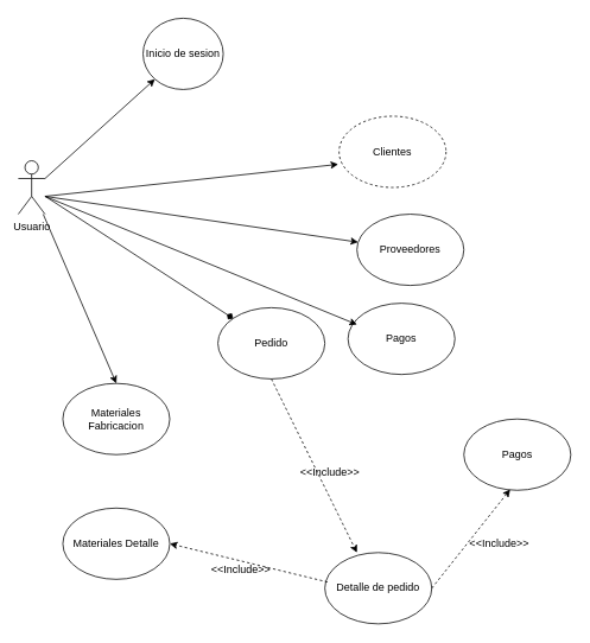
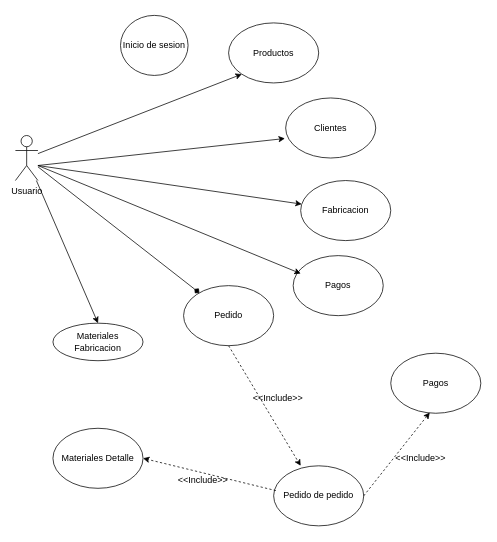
+ <mxCell id="4" value="Productos" style="ellipse;whiteSpace=wrap;html=1;" vertex="1" parent="1"><mxGeometry x="304" y="30" width="120" height="80" as="geometry" /></mxCell>
- <mxCell id="10" value="" style="endArrow=classic;html=1;exitX=1;exitY=0.333;exitDx=0;exitDy=0;exitPerimeter=0;" edge="1" parent="1" source="2" target="3"><mxGeometry width="50" height="50" relative="1" as="geometry"><mxPoint x="180" y="210" as="sourcePoint" /><mxPoint x="230" y="160" as="targetPoint" /></mxGeometry></mxCell>
+ <mxCell id="12" value="" style="endArrow=classic;html=1;entryX=0;entryY=1;entryDx=0;entryDy=0;" edge="1" parent="1" source="2" target="4"><mxGeometry width="50" height="50" relative="1" as="geometry"><mxPoint x="200" y="290" as="sourcePoint" /><mxPoint x="250" y="240" as="targetPoint" /></mxGeometry></mxCell>
- <mxCell id="5" value="Clientes" style="ellipse;whiteSpace=wrap;html=1;dashed=1;" vertex="1" parent="1"><mxGeometry x="380" y="130" width="120" height="80" as="geometry" /></mxCell>
+ <mxCell id="5" value="Clientes" style="ellipse;whiteSpace=wrap;html=1;" vertex="1" parent="1"><mxGeometry x="380" y="130" width="120" height="80" as="geometry" /></mxCell>
- <mxCell id="6" value="Proveedores&lt;br&gt;" style="ellipse;whiteSpace=wrap;html=1;" vertex="1" parent="1"><mxGeometry x="400" y="240" width="120" height="80" as="geometry" /></mxCell>
+ <mxCell id="6" value="Fabricacion&lt;br&gt;" style="ellipse;whiteSpace=wrap;html=1;" vertex="1" parent="1"><mxGeometry x="400" y="240" width="120" height="80" as="geometry" /></mxCell>
- <mxCell id="8" value="Pedido" style="ellipse;whiteSpace=wrap;html=1;" vertex="1" parent="1"><mxGeometry x="244" y="345" width="120" height="80" as="geometry" /></mxCell>
+ <mxCell id="8" value="Pedido" style="ellipse;whiteSpace=wrap;html=1;" vertex="1" parent="1"><mxGeometry x="244" y="380" width="120" height="80" as="geometry" /></mxCell>
- <mxCell id="14" value="Materiales Fabricacion" style="ellipse;whiteSpace=wrap;html=1;" vertex="1" parent="1"><mxGeometry x="70" y="430" width="120" height="80" as="geometry" /></mxCell>
+ <mxCell id="14" value="Materiales Fabricacion" style="ellipse;whiteSpace=wrap;html=1;" vertex="1" parent="1"><mxGeometry x="70" y="430" width="120" height="50" as="geometry" /></mxCell>
- <mxCell id="9" value="Detalle de pedido" style="ellipse;whiteSpace=wrap;html=1;" vertex="1" parent="1"><mxGeometry x="364" y="620" width="120" height="80" as="geometry" /></mxCell>
+ <mxCell id="9" value="Pedido de pedido" style="ellipse;whiteSpace=wrap;html=1;" vertex="1" parent="1"><mxGeometry x="364" y="620" width="120" height="80" as="geometry" /></mxCell>
